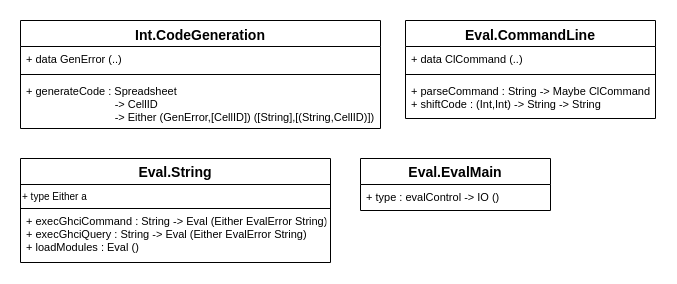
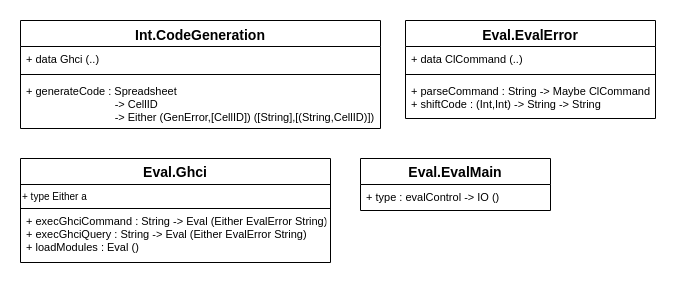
- <mxCell id="6" value="Eval.CommandLine" style="swimlane;fontStyle=1;align=center;verticalAlign=top;childLayout=stackLayout;horizontal=1;startSize=26;horizontalStack=0;resizeParent=1;resizeParentMax=0;resizeLast=0;collapsible=1;marginBottom=0;rounded=0;fontSize=14;strokeColor=#000000;strokeWidth=1;" parent="1" vertex="1"><mxGeometry x="405" y="20" width="250" height="98" as="geometry" /></mxCell>
+ <mxCell id="6" value="Eval.EvalError" style="swimlane;fontStyle=1;align=center;verticalAlign=top;childLayout=stackLayout;horizontal=1;startSize=26;horizontalStack=0;resizeParent=1;resizeParentMax=0;resizeLast=0;collapsible=1;marginBottom=0;rounded=0;fontSize=14;strokeColor=#000000;strokeWidth=1;" parent="1" vertex="1"><mxGeometry x="405" y="20" width="250" height="98" as="geometry" /></mxCell>
- <mxCell id="3" value="+ data GenError (..)" style="text;strokeColor=none;fillColor=none;align=left;verticalAlign=top;spacingLeft=4;spacingRight=4;overflow=hidden;rotatable=0;points=[[0,0.5],[1,0.5]];portConstraint=eastwest;fontSize=11;" parent="2" vertex="1"><mxGeometry y="26" width="360" height="24" as="geometry" /></mxCell>
+ <mxCell id="3" value="+ data Ghci (..)" style="text;strokeColor=none;fillColor=none;align=left;verticalAlign=top;spacingLeft=4;spacingRight=4;overflow=hidden;rotatable=0;points=[[0,0.5],[1,0.5]];portConstraint=eastwest;fontSize=11;" parent="2" vertex="1"><mxGeometry y="26" width="360" height="24" as="geometry" /></mxCell>
- <mxCell id="10" value="Eval.String" style="swimlane;fontStyle=1;childLayout=stackLayout;horizontal=1;startSize=26;fillColor=none;horizontalStack=0;resizeParent=1;resizeParentMax=0;resizeLast=0;collapsible=1;marginBottom=0;rounded=0;fontSize=14;strokeColor=#000000;strokeWidth=1;" parent="1" vertex="1"><mxGeometry x="20" y="158" width="310" height="104" as="geometry" /></mxCell>
+ <mxCell id="10" value="Eval.Ghci" style="swimlane;fontStyle=1;childLayout=stackLayout;horizontal=1;startSize=26;fillColor=none;horizontalStack=0;resizeParent=1;resizeParentMax=0;resizeLast=0;collapsible=1;marginBottom=0;rounded=0;fontSize=14;strokeColor=#000000;strokeWidth=1;" parent="1" vertex="1"><mxGeometry x="20" y="158" width="310" height="104" as="geometry" /></mxCell>
